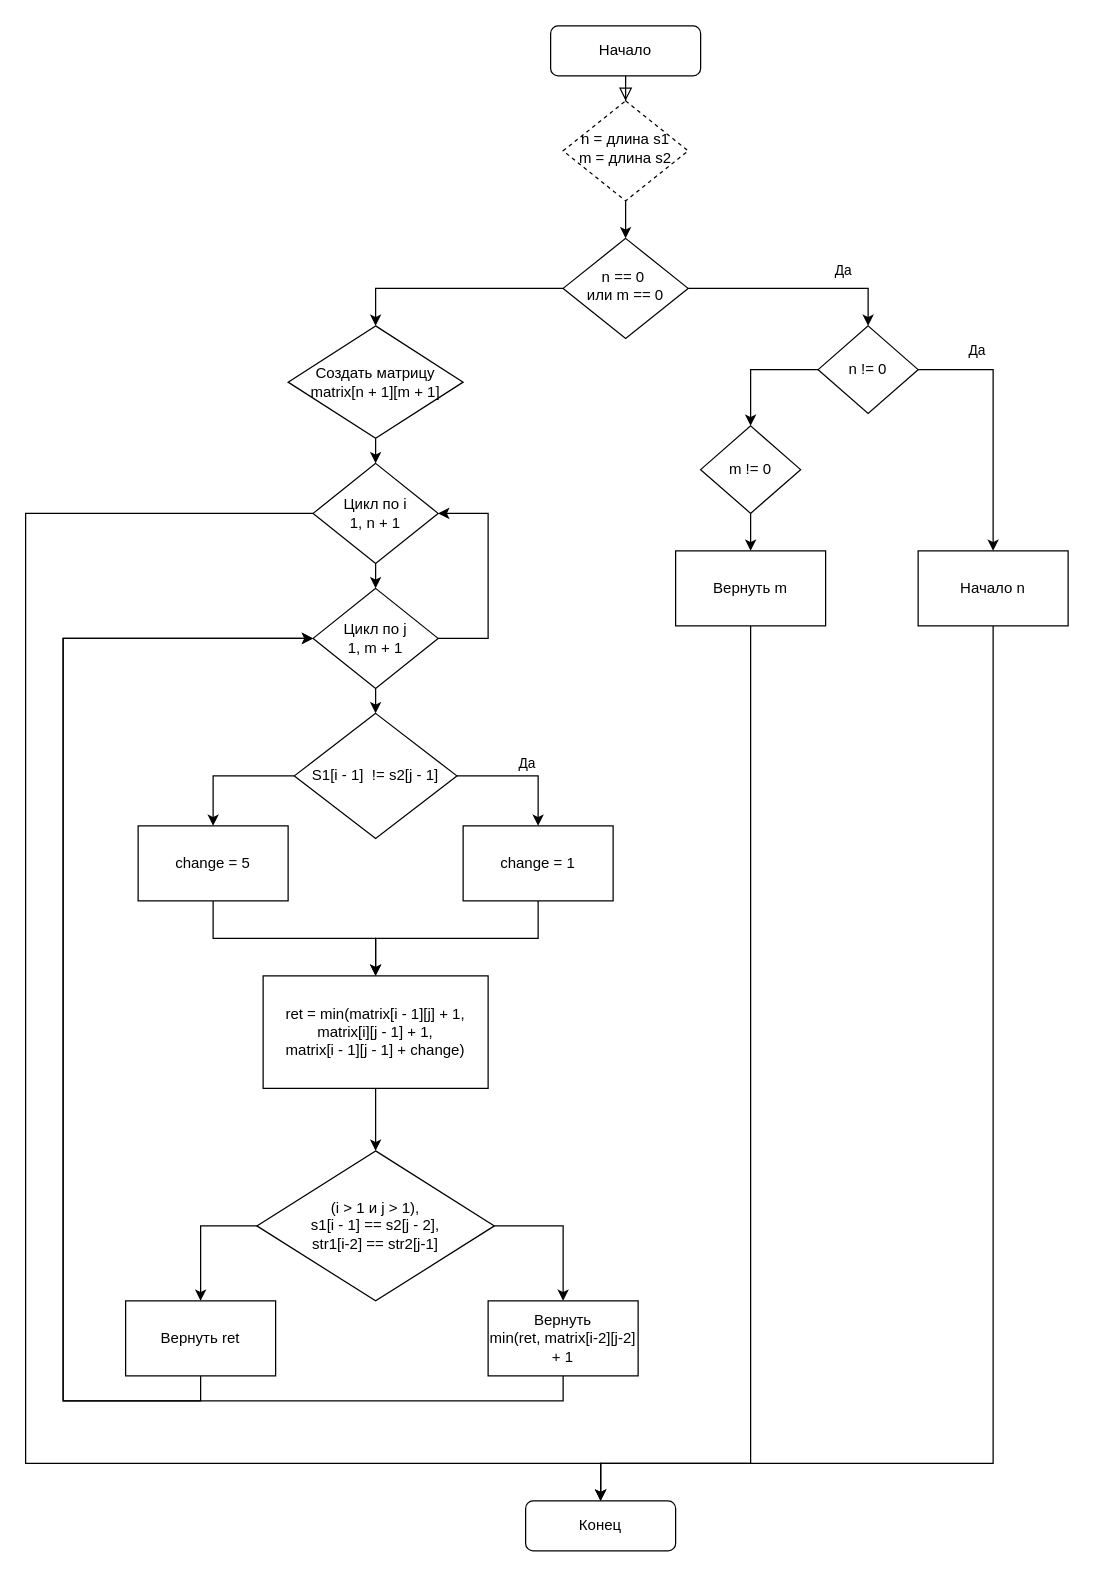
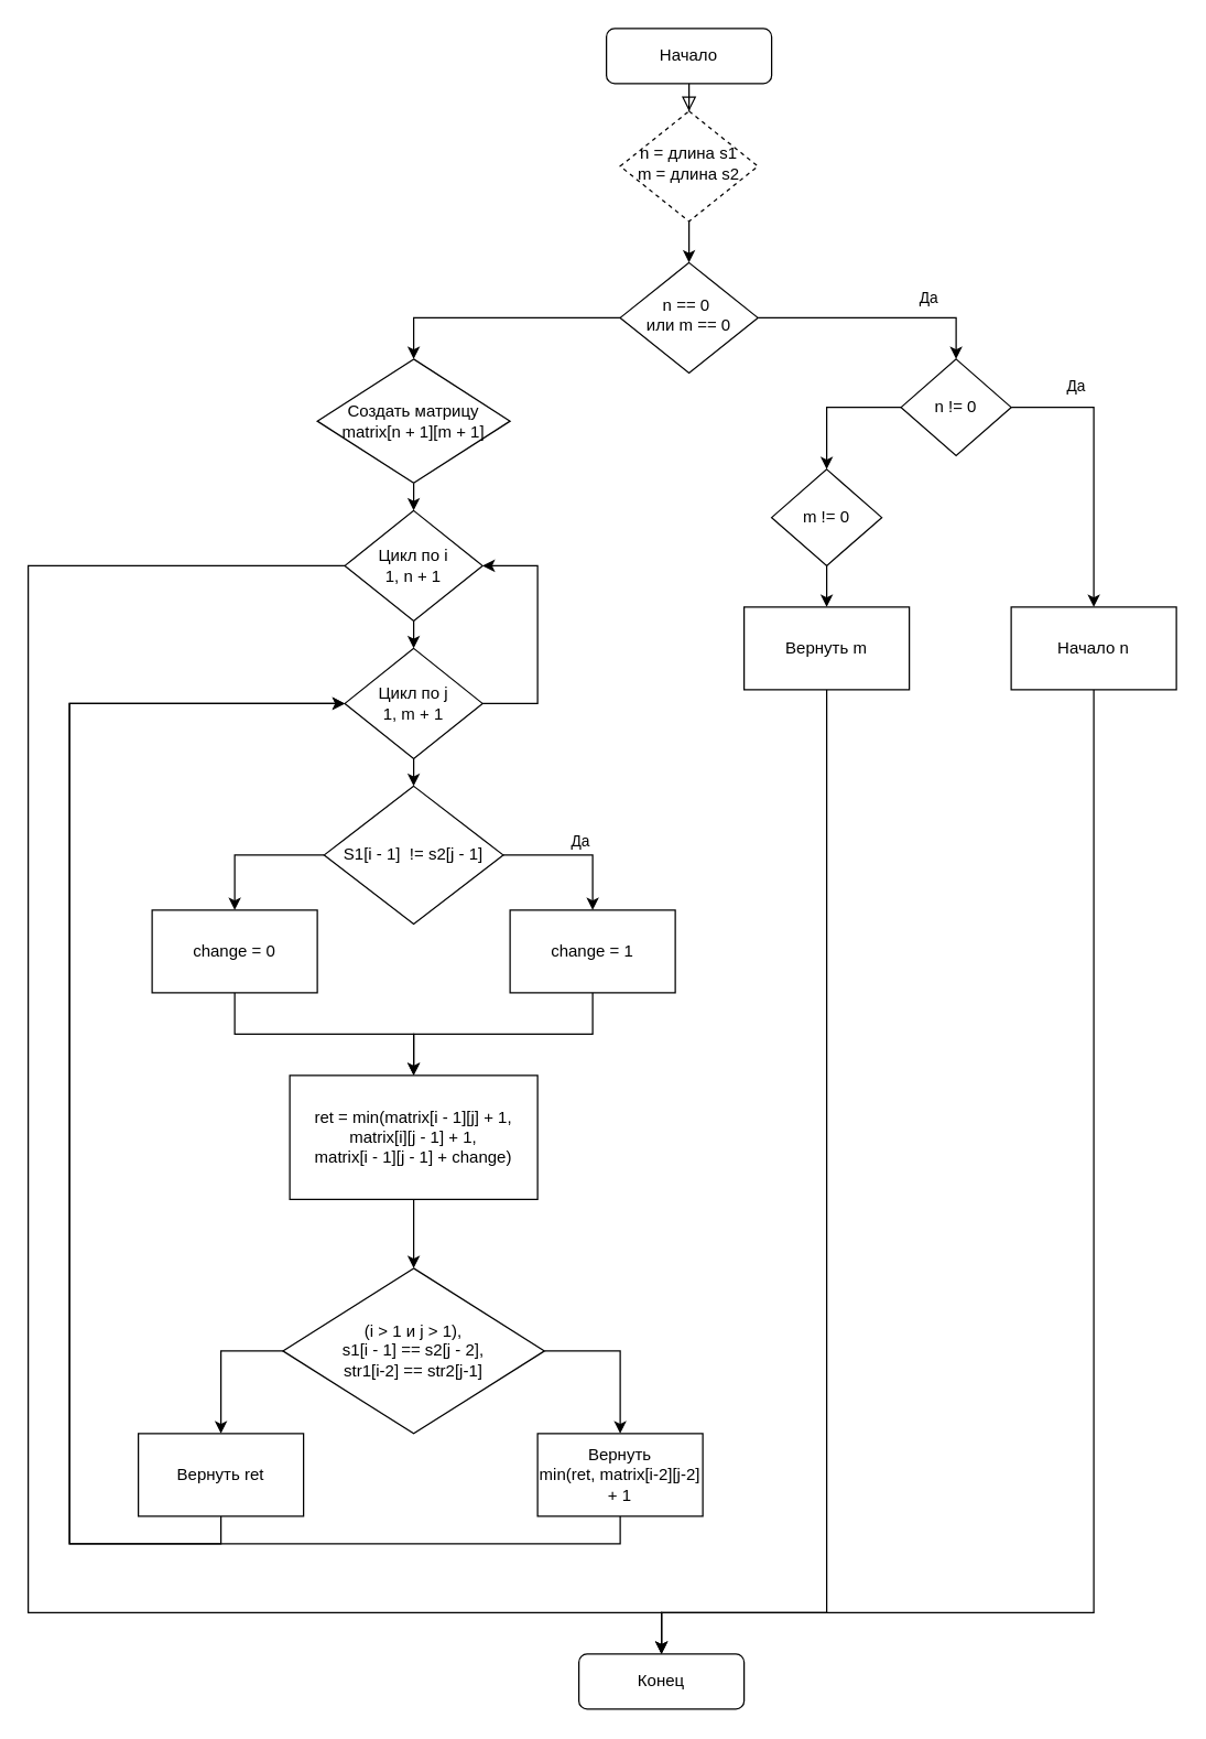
- <mxCell id="34" value="change = 5" style="rounded=0;whiteSpace=wrap;html=1;" vertex="1" parent="1"><mxGeometry x="110" y="660" width="120" height="60" as="geometry" /></mxCell>
+ <mxCell id="34" value="change = 0" style="rounded=0;whiteSpace=wrap;html=1;" vertex="1" parent="1"><mxGeometry x="110" y="660" width="120" height="60" as="geometry" /></mxCell>
